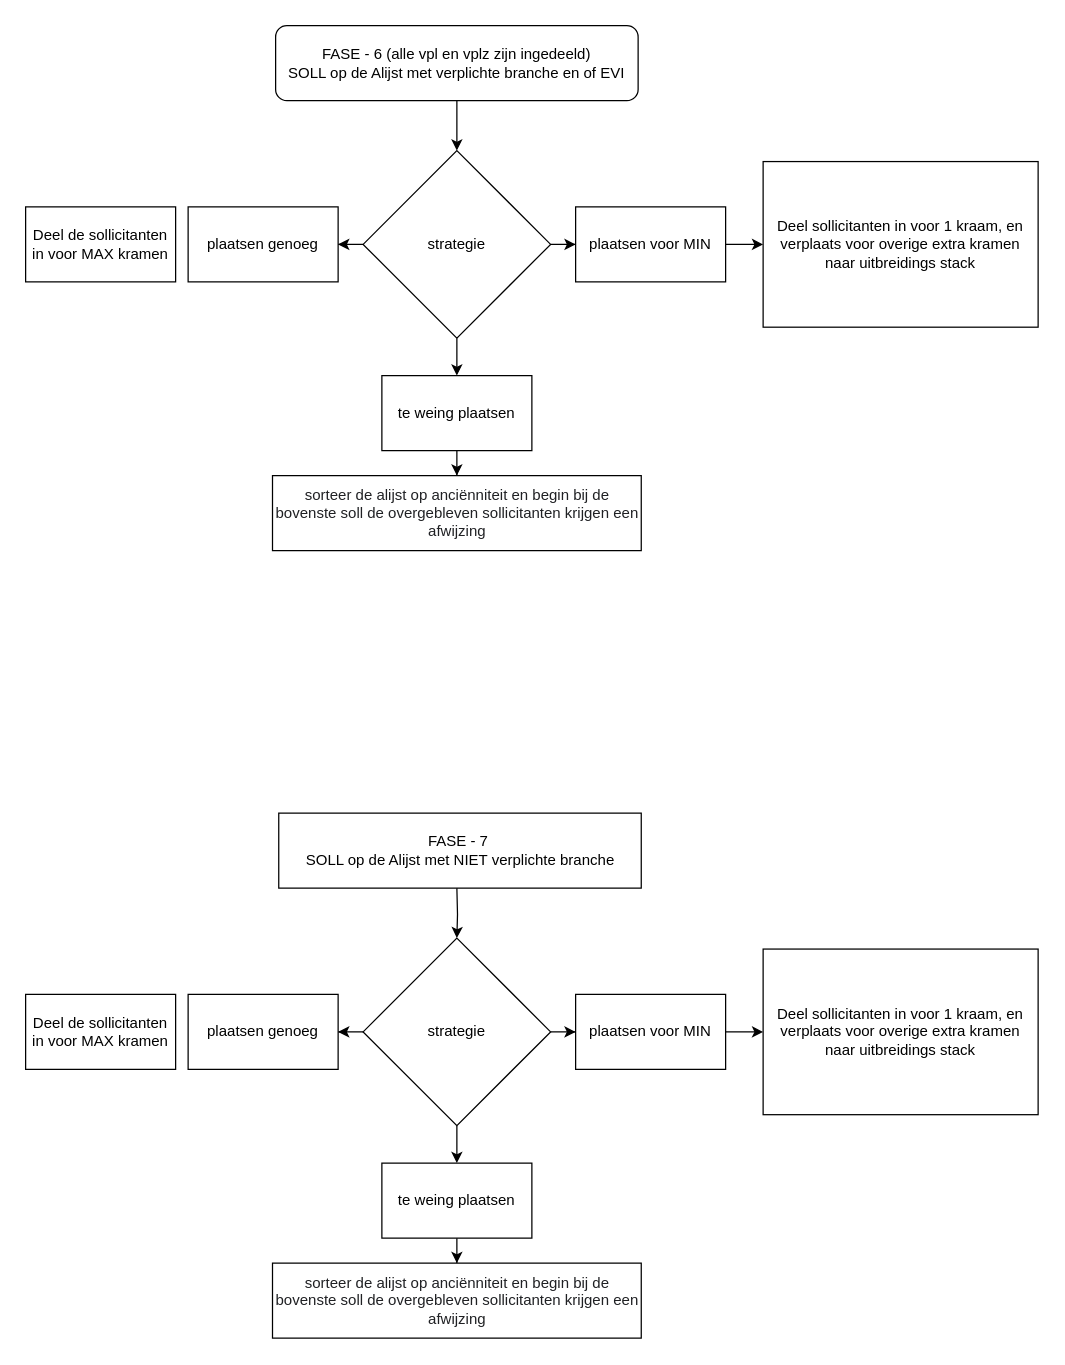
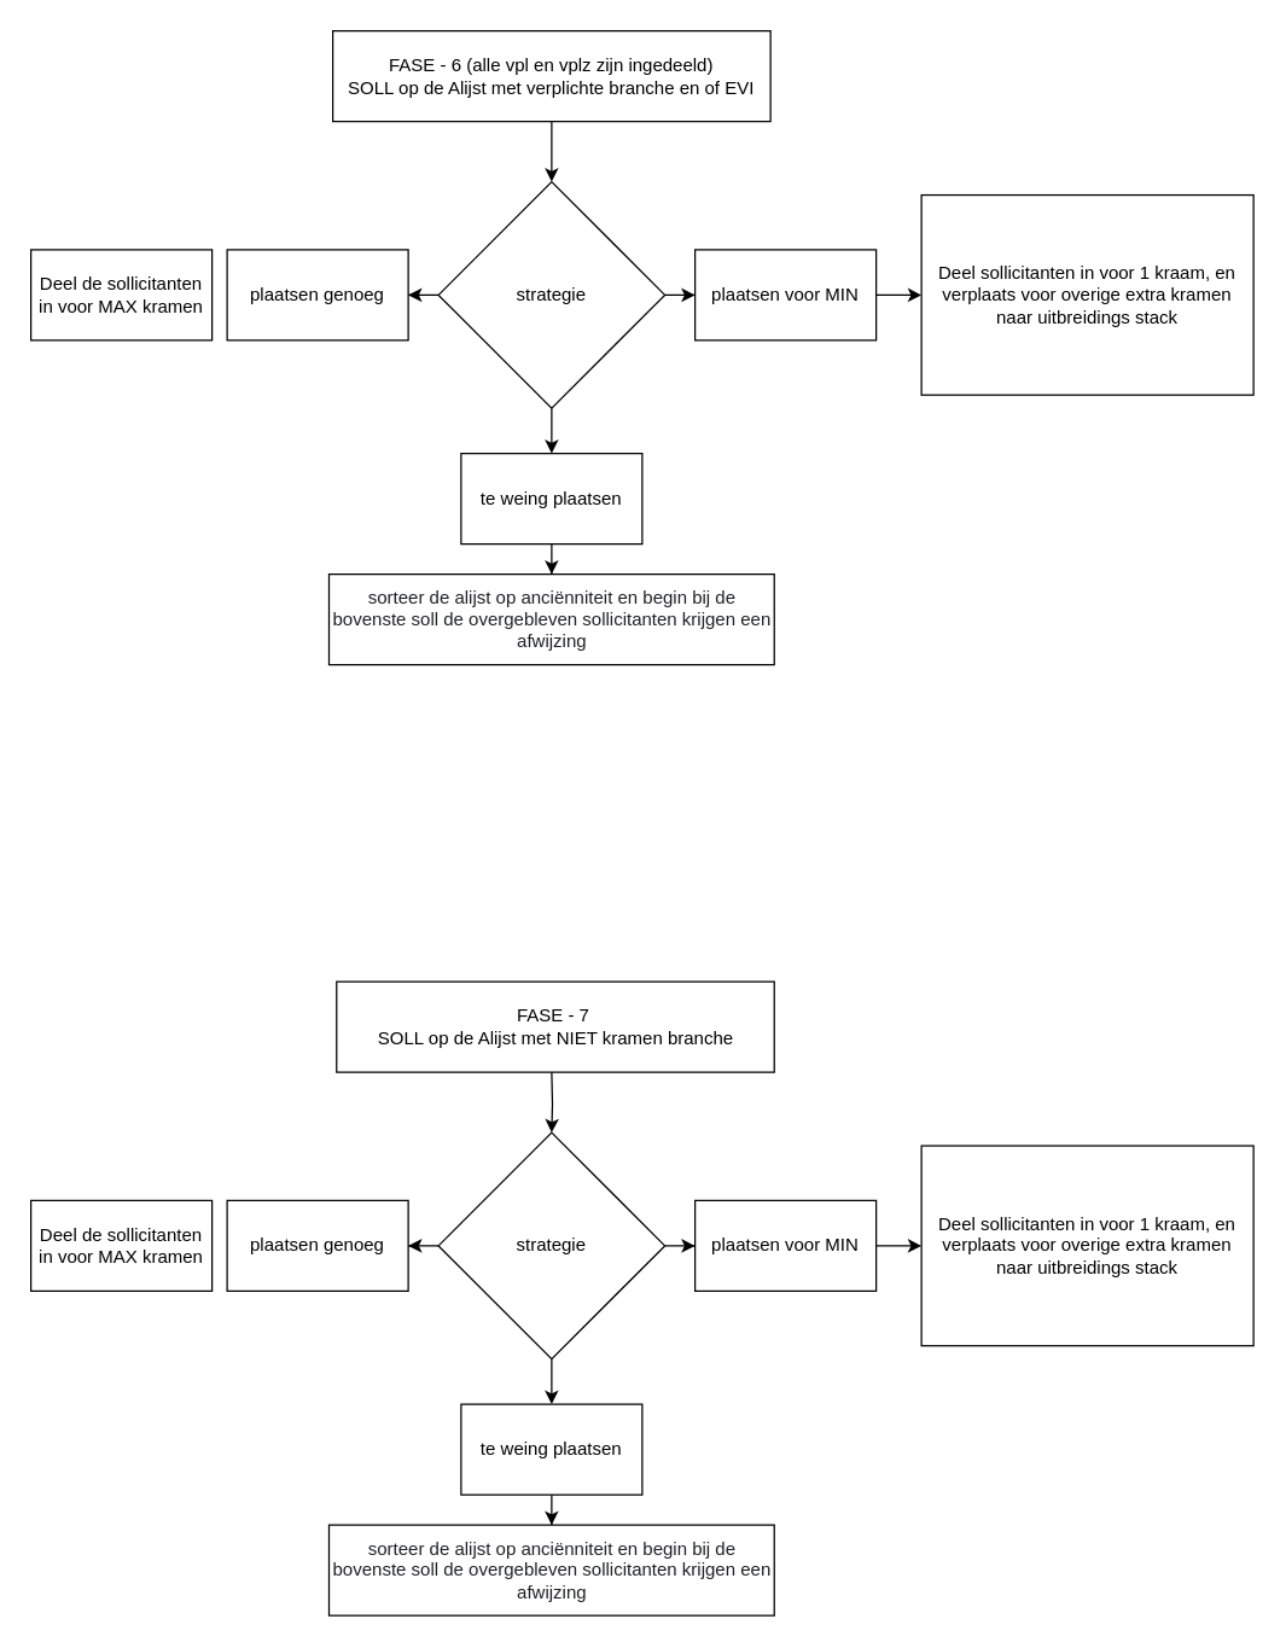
- <mxCell id="3" value="FASE - 6 (alle vpl en vplz zijn ingedeeld)&lt;br&gt;SOLL op de Alijst met verplichte branche en of EVI" style="whiteSpace=wrap;html=1;rounded=1;" parent="1" vertex="1"><mxGeometry x="220" y="20" width="290" height="60" as="geometry" /></mxCell>
+ <mxCell id="3" value="FASE - 6 (alle vpl en vplz zijn ingedeeld)&lt;br&gt;SOLL op de Alijst met verplichte branche en of EVI" style="rounded=0;whiteSpace=wrap;html=1;" parent="1" vertex="1"><mxGeometry x="220" y="20" width="290" height="60" as="geometry" /></mxCell>
- <mxCell id="17" value="FASE - 7&amp;nbsp;&lt;br&gt;SOLL op de Alijst met NIET verplichte branche" style="rounded=0;whiteSpace=wrap;html=1;" parent="1" vertex="1"><mxGeometry x="222.5" y="650" width="290" height="60" as="geometry" /></mxCell>
+ <mxCell id="17" value="FASE - 7&amp;nbsp;&lt;br&gt;SOLL op de Alijst met NIET kramen branche" style="rounded=0;whiteSpace=wrap;html=1;" parent="1" vertex="1"><mxGeometry x="222.5" y="650" width="290" height="60" as="geometry" /></mxCell>
